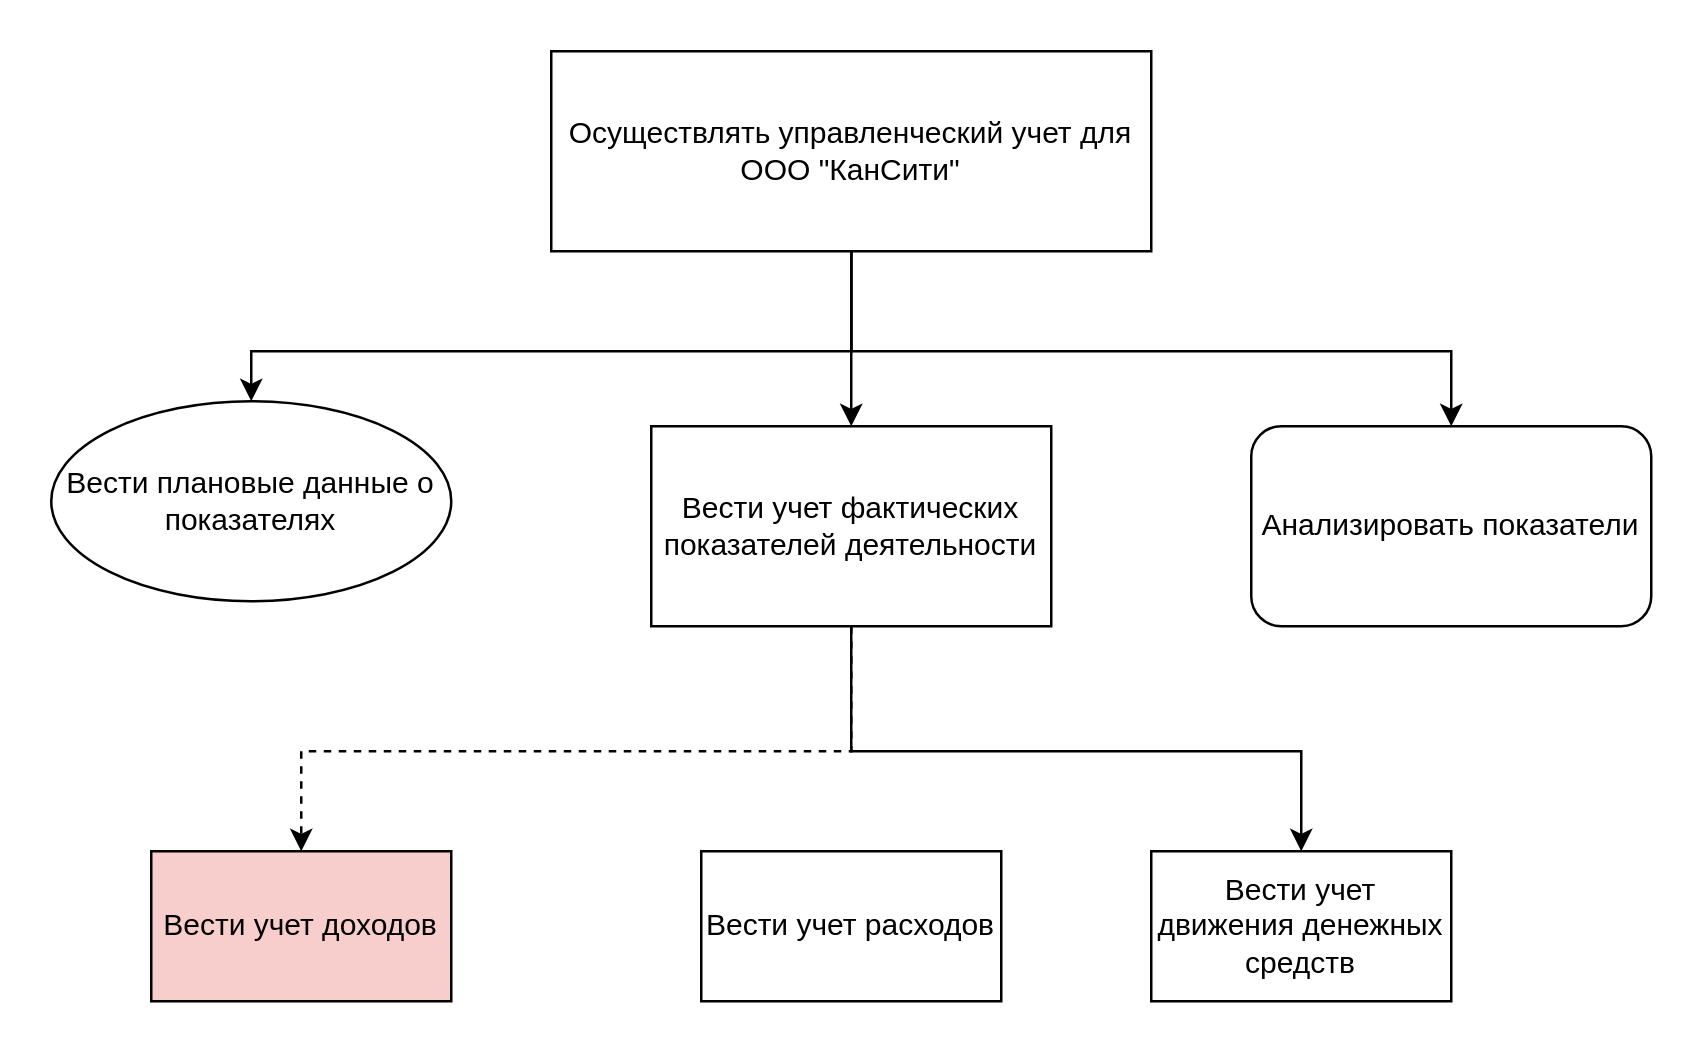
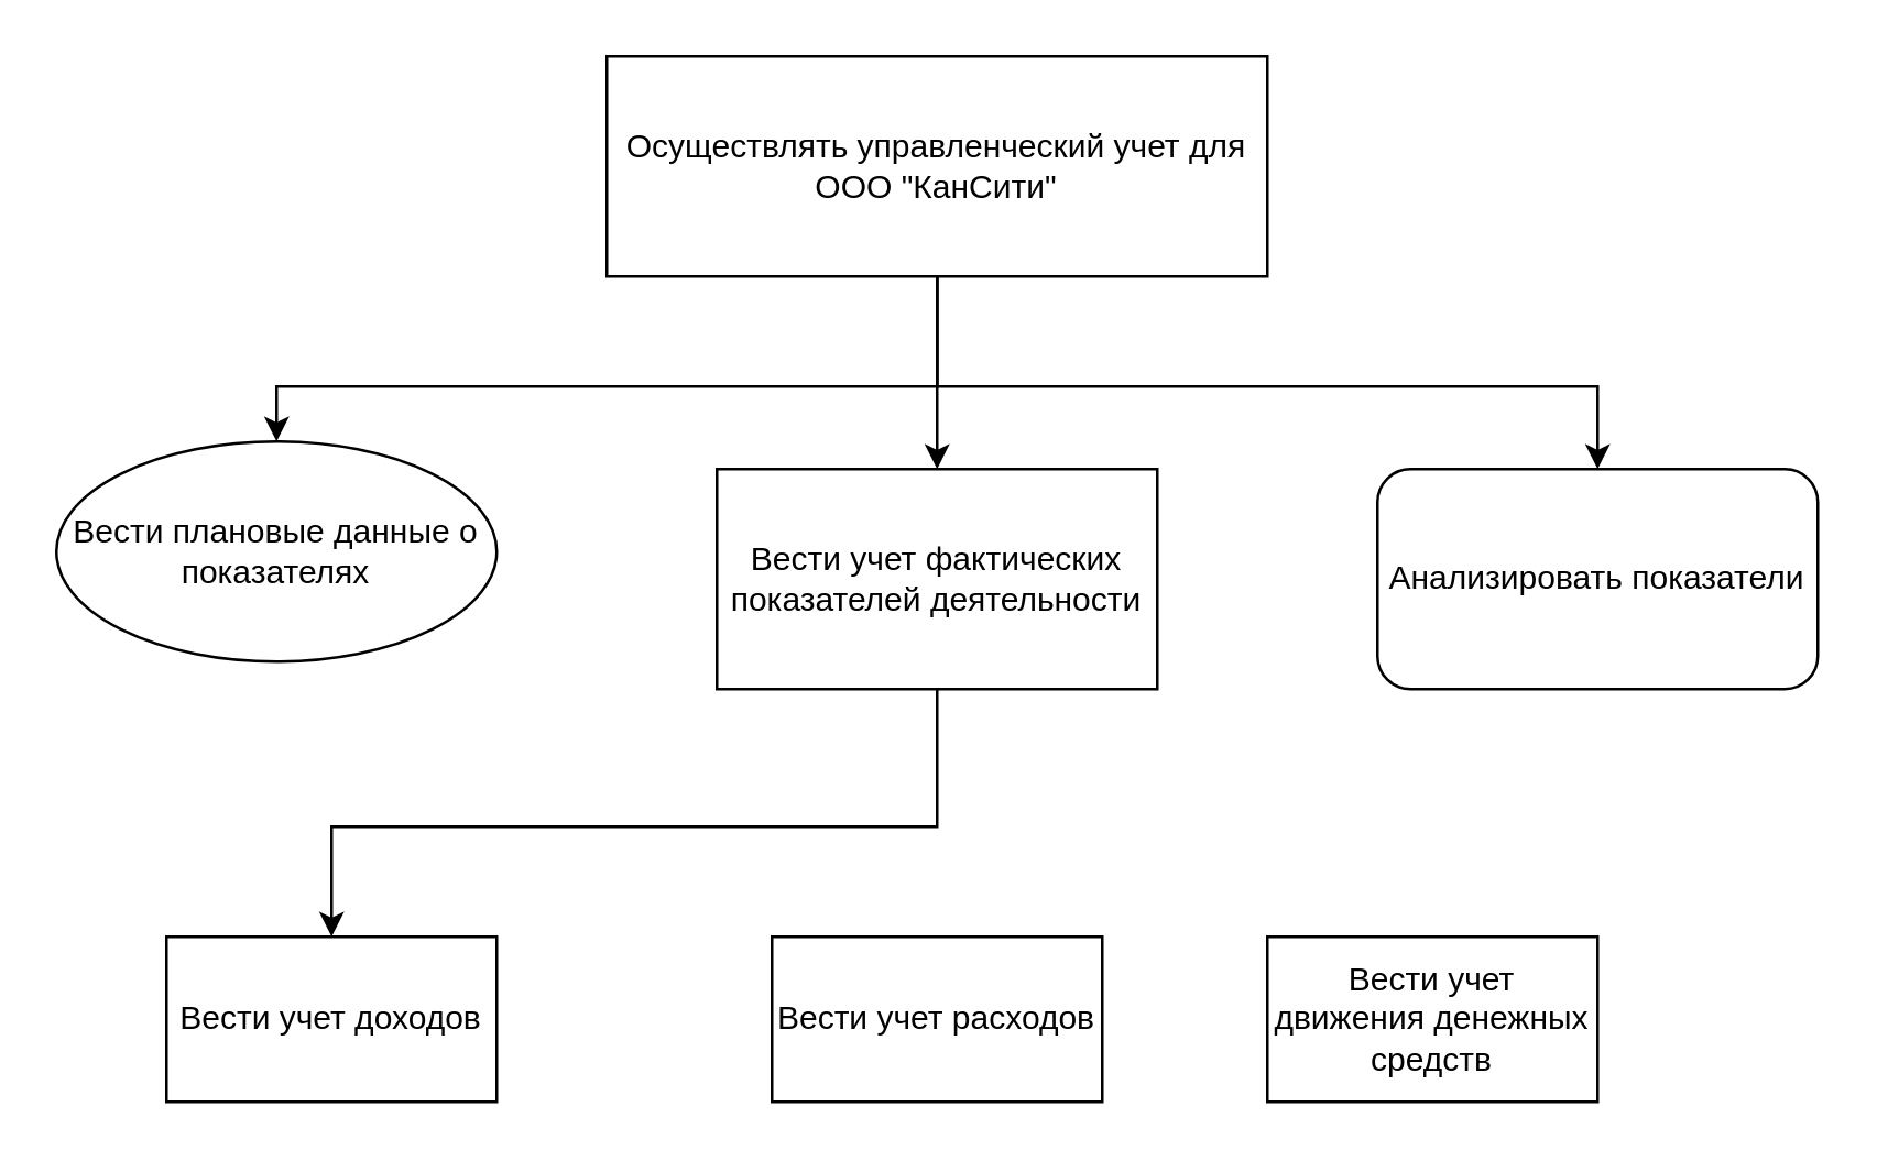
- <mxCell id="7" style="edgeStyle=orthogonalEdgeStyle;rounded=0;orthogonalLoop=1;jettySize=auto;html=1;entryX=0.5;entryY=0;entryDx=0;entryDy=0;dashed=1;" edge="1" parent="1" source="9" target="11"><mxGeometry relative="1" as="geometry"><Array as="points"><mxPoint x="340" y="300" /><mxPoint x="120" y="300" /></Array></mxGeometry></mxCell>
+ <mxCell id="7" style="edgeStyle=orthogonalEdgeStyle;rounded=0;orthogonalLoop=1;jettySize=auto;html=1;entryX=0.5;entryY=0;entryDx=0;entryDy=0;" edge="1" parent="1" source="9" target="11"><mxGeometry relative="1" as="geometry"><Array as="points"><mxPoint x="340" y="300" /><mxPoint x="120" y="300" /></Array></mxGeometry></mxCell>
- <mxCell id="8" style="edgeStyle=orthogonalEdgeStyle;rounded=0;orthogonalLoop=1;jettySize=auto;html=1;entryX=0.5;entryY=0;entryDx=0;entryDy=0;" edge="1" parent="1" source="9" target="13"><mxGeometry relative="1" as="geometry"><Array as="points"><mxPoint x="340" y="300" /><mxPoint x="520" y="300" /></Array></mxGeometry></mxCell>
- <mxCell id="11" value="Вести учет доходов" style="rounded=0;whiteSpace=wrap;html=1;fillColor=#f8cecc;" vertex="1" parent="1"><mxGeometry x="60" y="340" width="120" height="60" as="geometry" /></mxCell>
+ <mxCell id="11" value="Вести учет доходов" style="rounded=0;whiteSpace=wrap;html=1;" vertex="1" parent="1"><mxGeometry x="60" y="340" width="120" height="60" as="geometry" /></mxCell>
